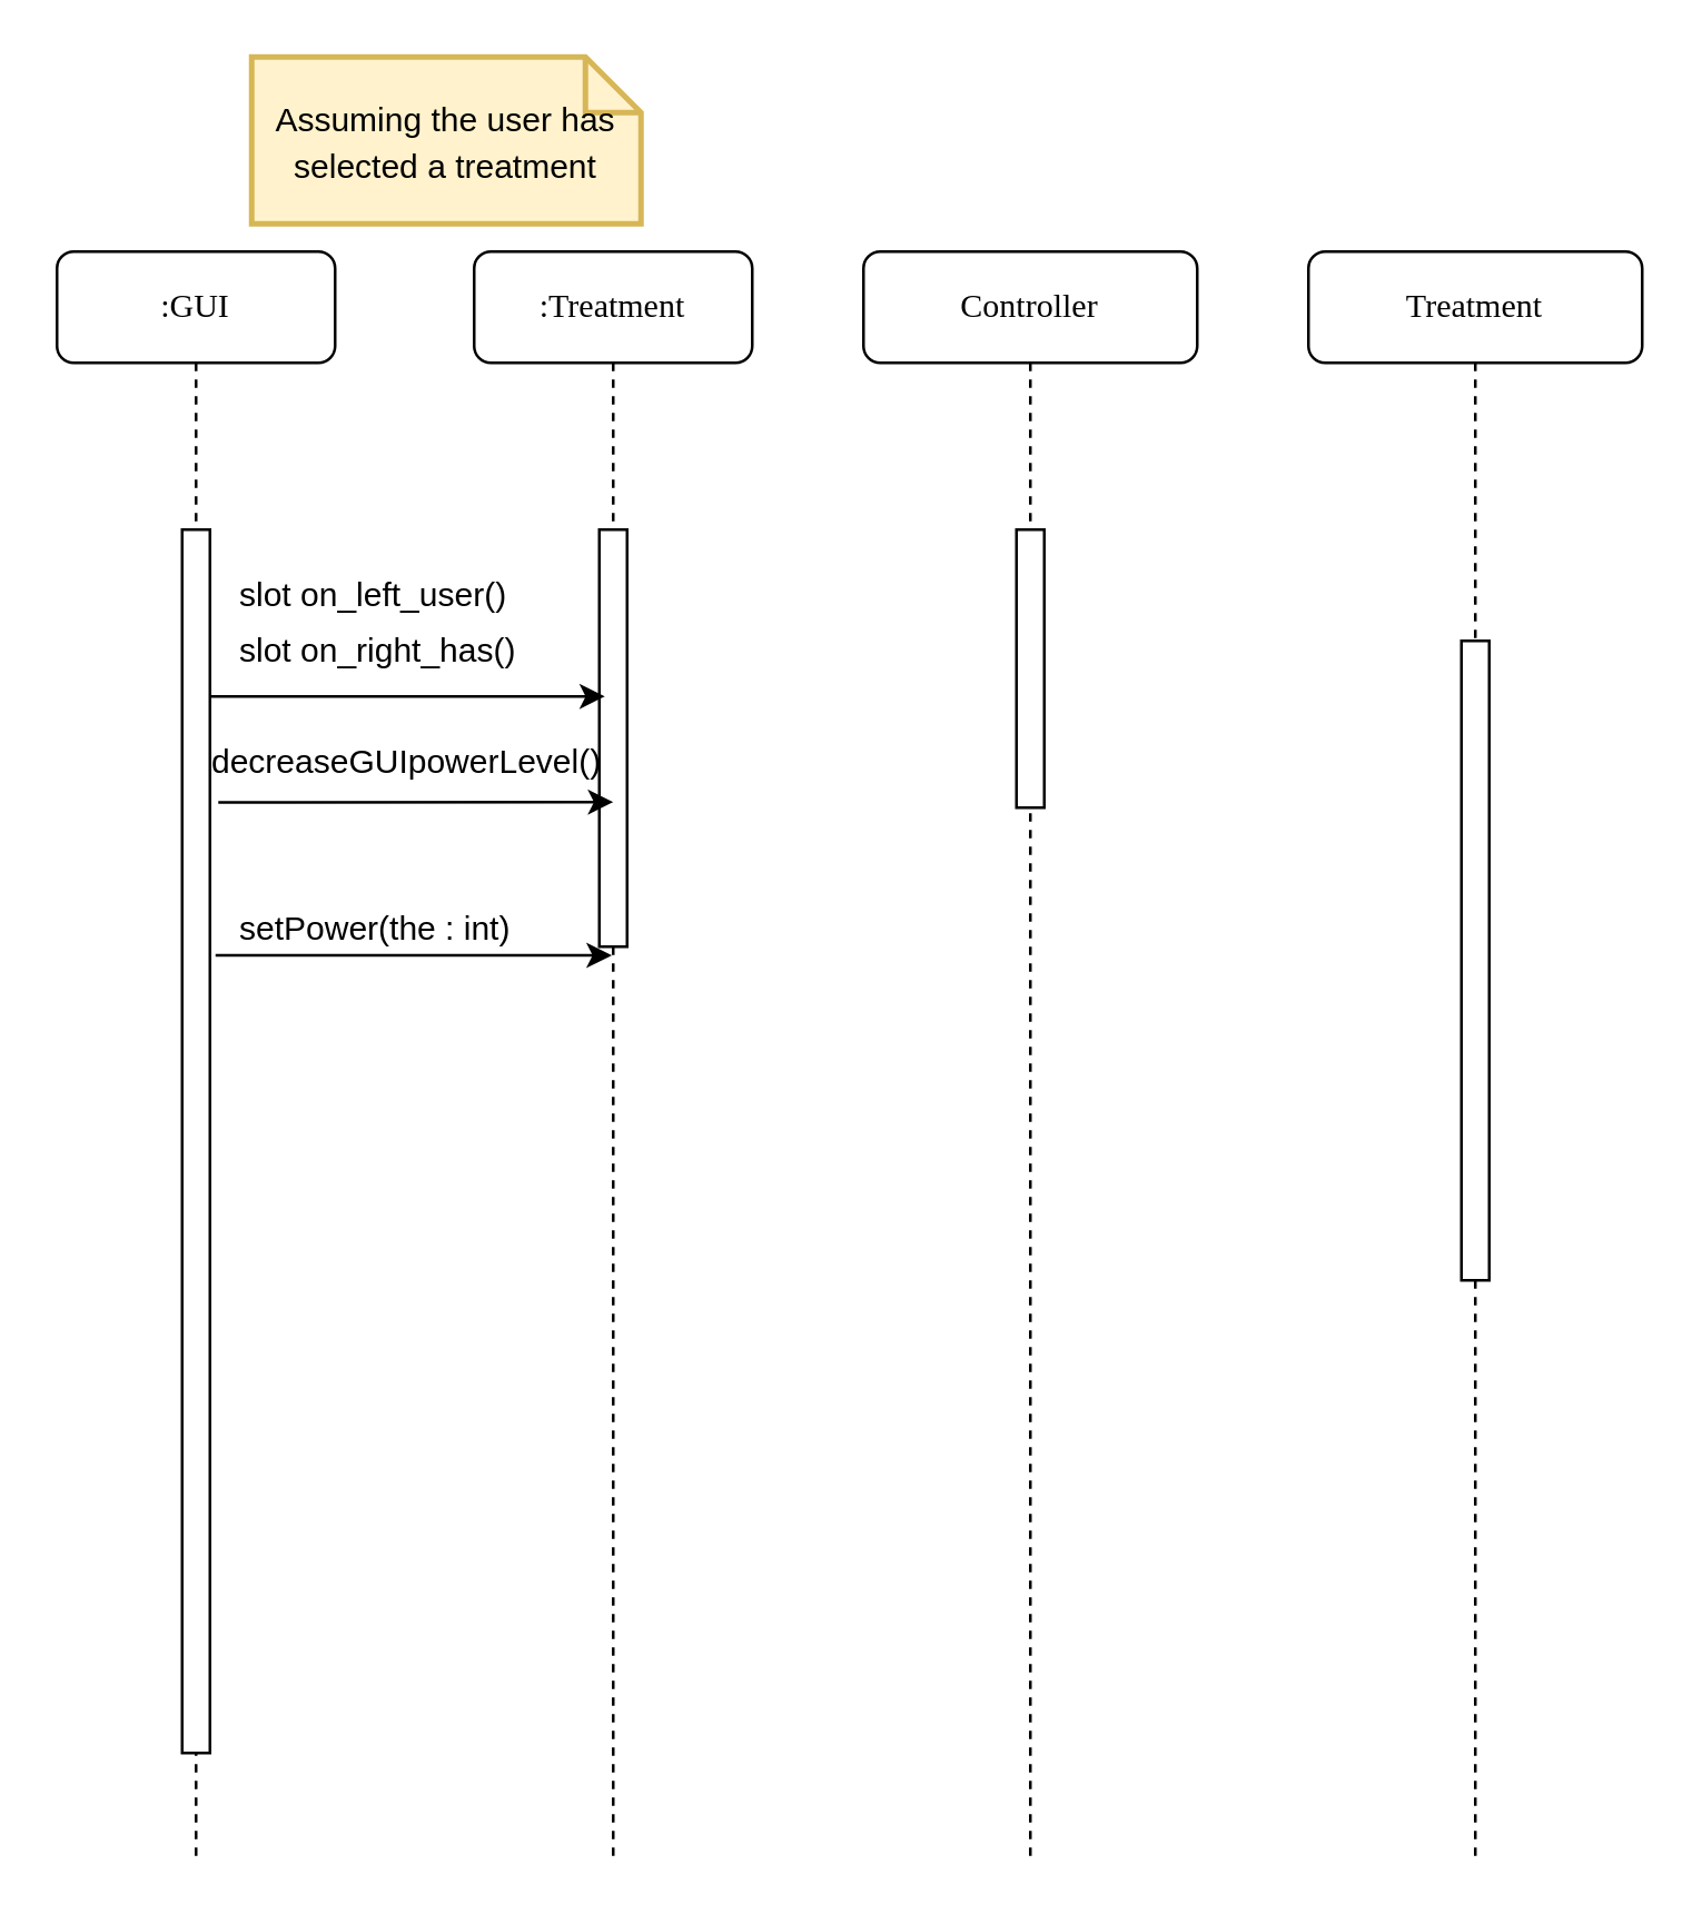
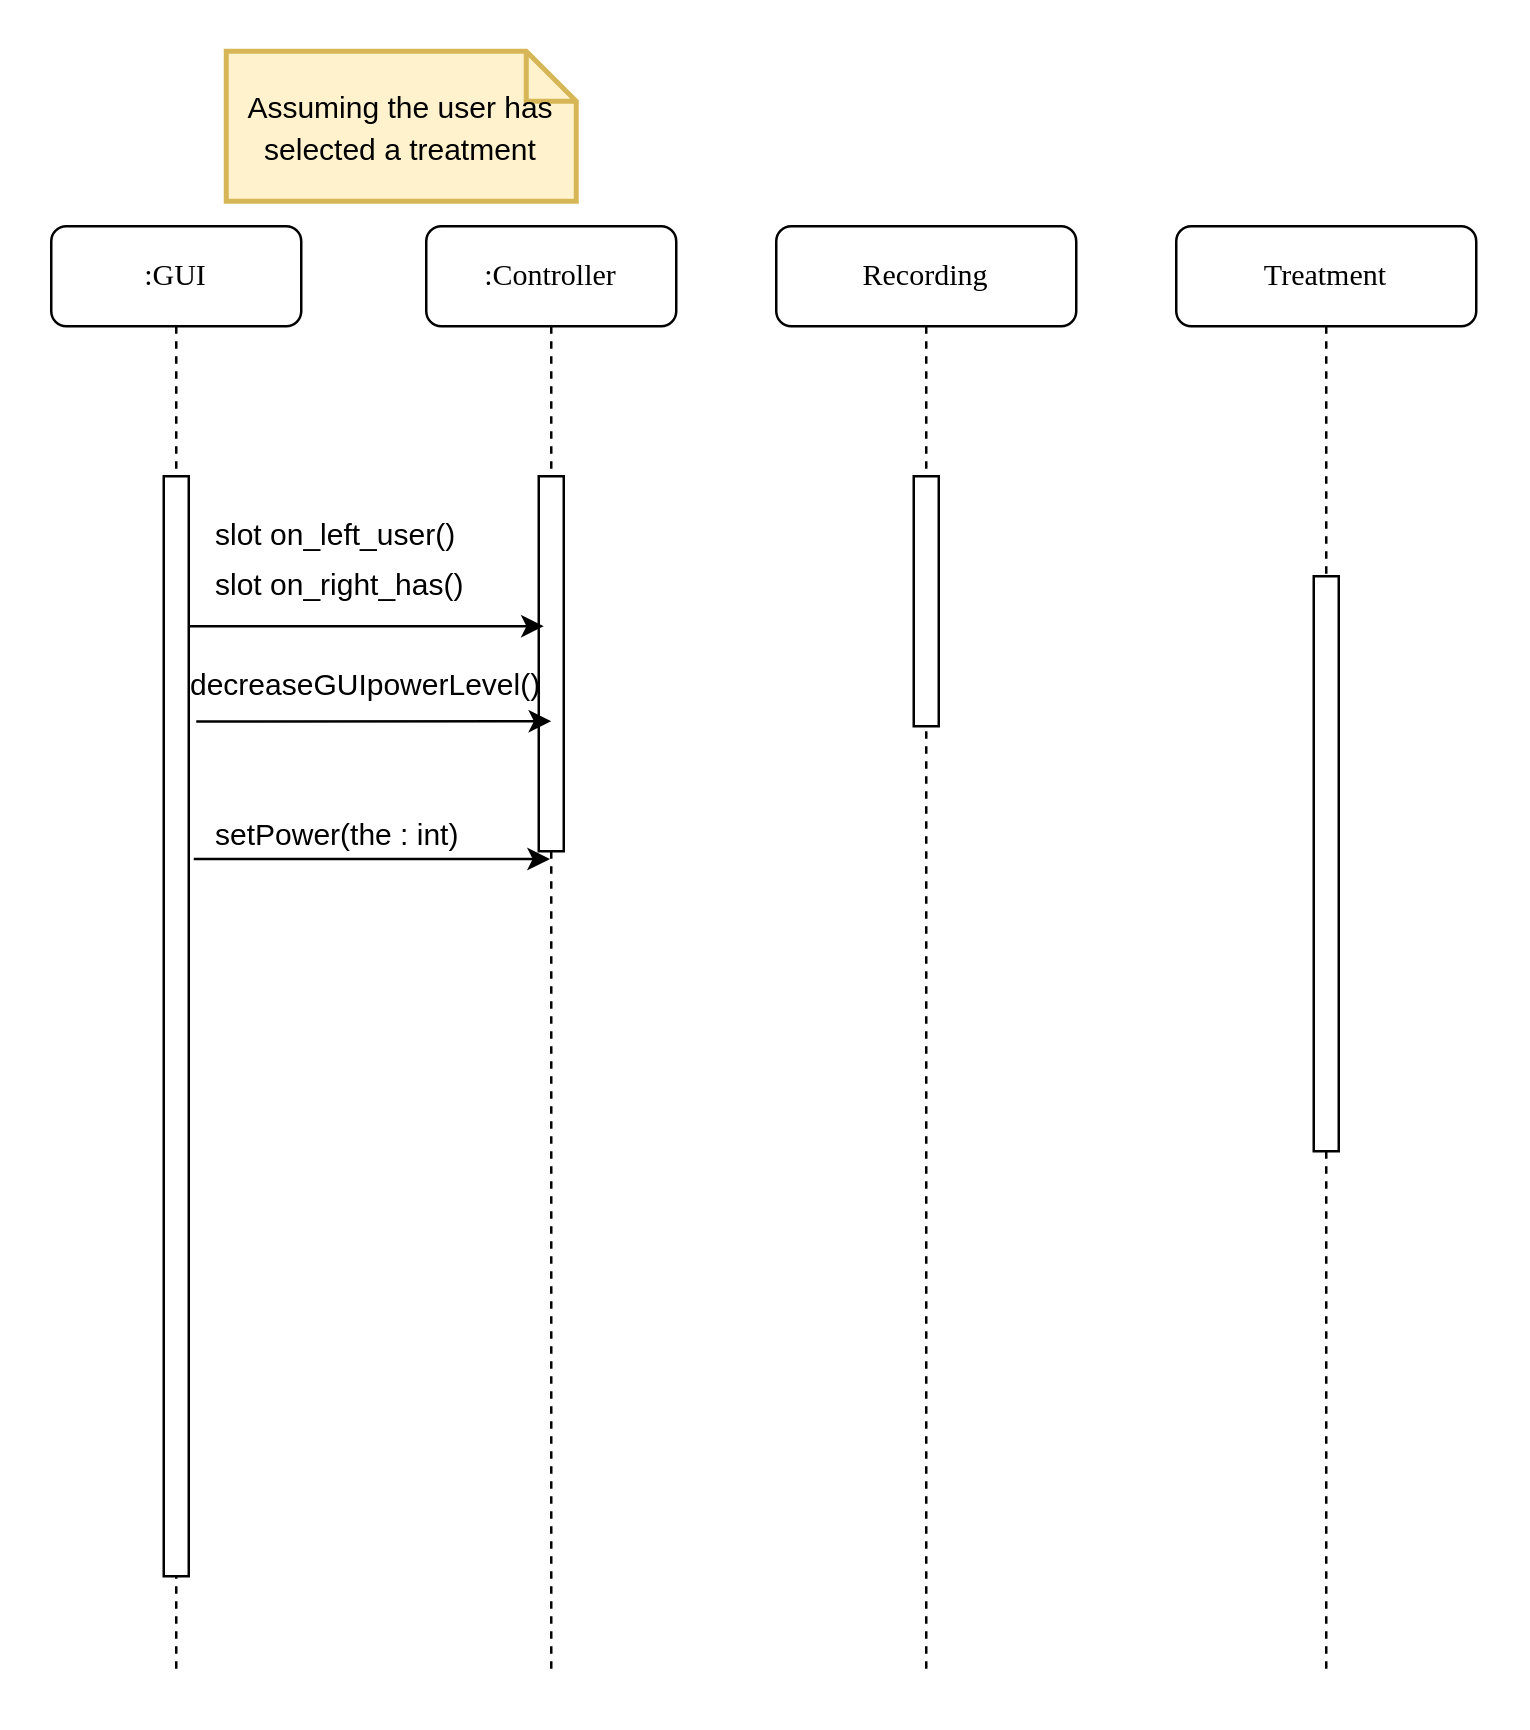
- <mxCell id="2" value=":Treatment" style="shape=umlLifeline;perimeter=lifelinePerimeter;whiteSpace=wrap;html=1;container=1;collapsible=0;recursiveResize=0;outlineConnect=0;rounded=1;shadow=0;comic=0;labelBackgroundColor=none;strokeWidth=1;fontFamily=Verdana;fontSize=12;align=center;" vertex="1" parent="1"><mxGeometry x="170" y="90" width="100" height="580" as="geometry" /></mxCell>
+ <mxCell id="2" value=":Controller" style="shape=umlLifeline;perimeter=lifelinePerimeter;whiteSpace=wrap;html=1;container=1;collapsible=0;recursiveResize=0;outlineConnect=0;rounded=1;shadow=0;comic=0;labelBackgroundColor=none;strokeWidth=1;fontFamily=Verdana;fontSize=12;align=center;" vertex="1" parent="1"><mxGeometry x="170" y="90" width="100" height="580" as="geometry" /></mxCell>
- <mxCell id="4" value="Controller" style="shape=umlLifeline;perimeter=lifelinePerimeter;whiteSpace=wrap;html=1;container=1;collapsible=0;recursiveResize=0;outlineConnect=0;rounded=1;shadow=0;comic=0;labelBackgroundColor=none;strokeWidth=1;fontFamily=Verdana;fontSize=12;align=center;" vertex="1" parent="1"><mxGeometry x="310" y="90" width="120" height="580" as="geometry" /></mxCell>
+ <mxCell id="4" value="Recording" style="shape=umlLifeline;perimeter=lifelinePerimeter;whiteSpace=wrap;html=1;container=1;collapsible=0;recursiveResize=0;outlineConnect=0;rounded=1;shadow=0;comic=0;labelBackgroundColor=none;strokeWidth=1;fontFamily=Verdana;fontSize=12;align=center;" vertex="1" parent="1"><mxGeometry x="310" y="90" width="120" height="580" as="geometry" /></mxCell>
